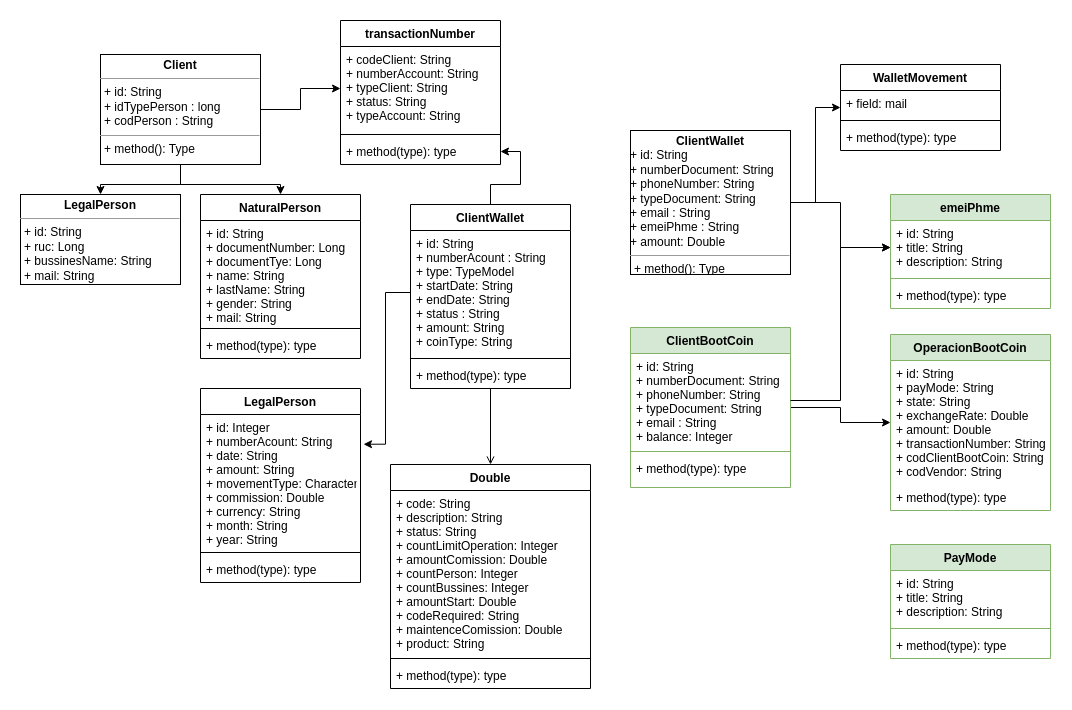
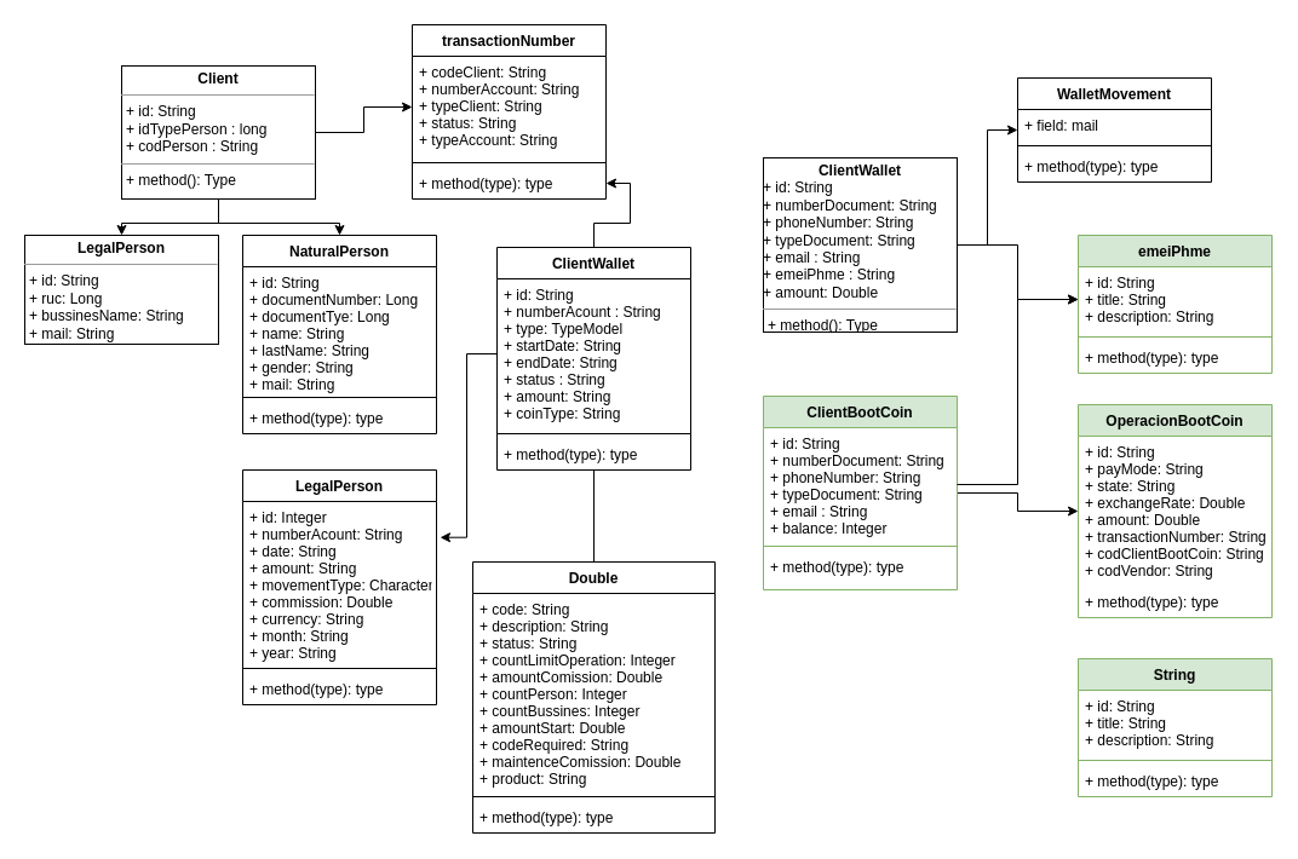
- <mxCell id="11" style="edgeStyle=orthogonalEdgeStyle;rounded=0;orthogonalLoop=1;jettySize=auto;html=1;endArrow=open;endFill=0;" parent="1" source="13" target="17" edge="1"><mxGeometry relative="1" as="geometry" /></mxCell>
+ <mxCell id="11" style="edgeStyle=orthogonalEdgeStyle;rounded=0;orthogonalLoop=1;jettySize=auto;html=1;endArrow=none;endFill=0;" parent="1" source="13" target="17" edge="1"><mxGeometry relative="1" as="geometry" /></mxCell>
- <mxCell id="51" value="PayMode" style="swimlane;fontStyle=1;align=center;verticalAlign=top;childLayout=stackLayout;horizontal=1;startSize=26;horizontalStack=0;resizeParent=1;resizeParentMax=0;resizeLast=0;collapsible=1;marginBottom=0;fillColor=#d5e8d4;strokeColor=#82b366;" parent="1" vertex="1"><mxGeometry x="890" y="544" width="160" height="114" as="geometry" /></mxCell>
+ <mxCell id="51" value="String" style="swimlane;fontStyle=1;align=center;verticalAlign=top;childLayout=stackLayout;horizontal=1;startSize=26;horizontalStack=0;resizeParent=1;resizeParentMax=0;resizeLast=0;collapsible=1;marginBottom=0;fillColor=#d5e8d4;strokeColor=#82b366;" parent="1" vertex="1"><mxGeometry x="890" y="544" width="160" height="114" as="geometry" /></mxCell>
